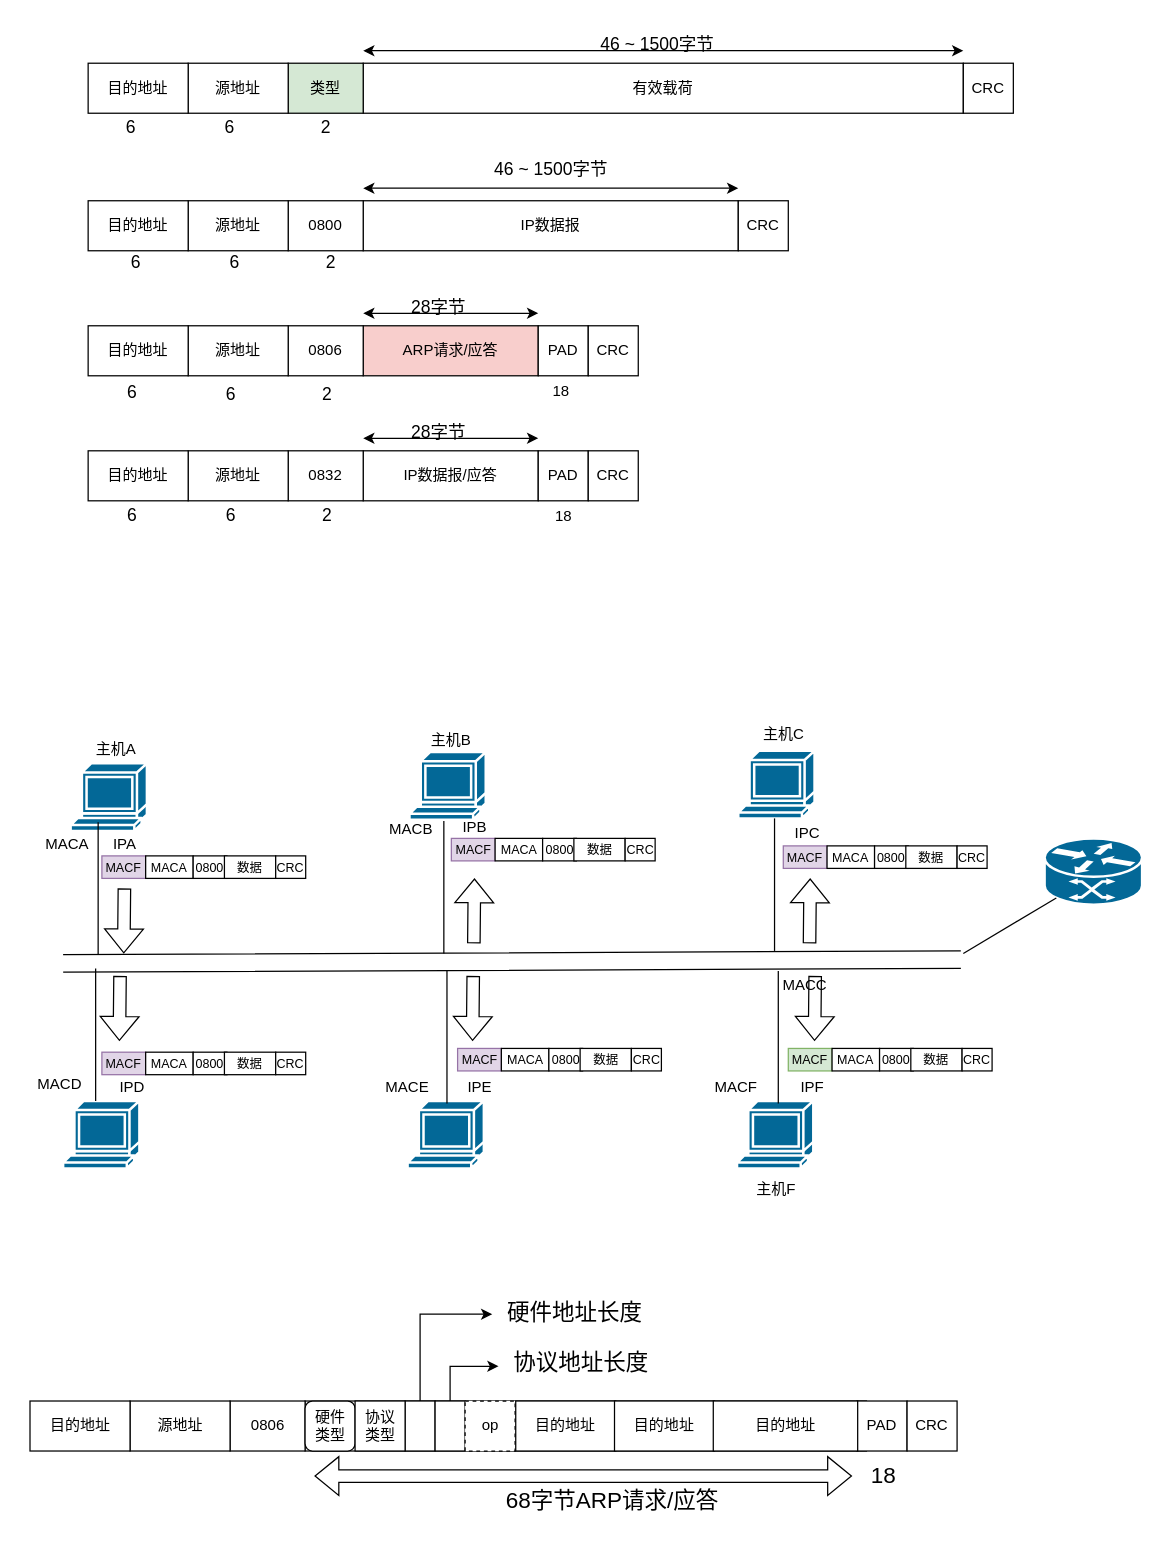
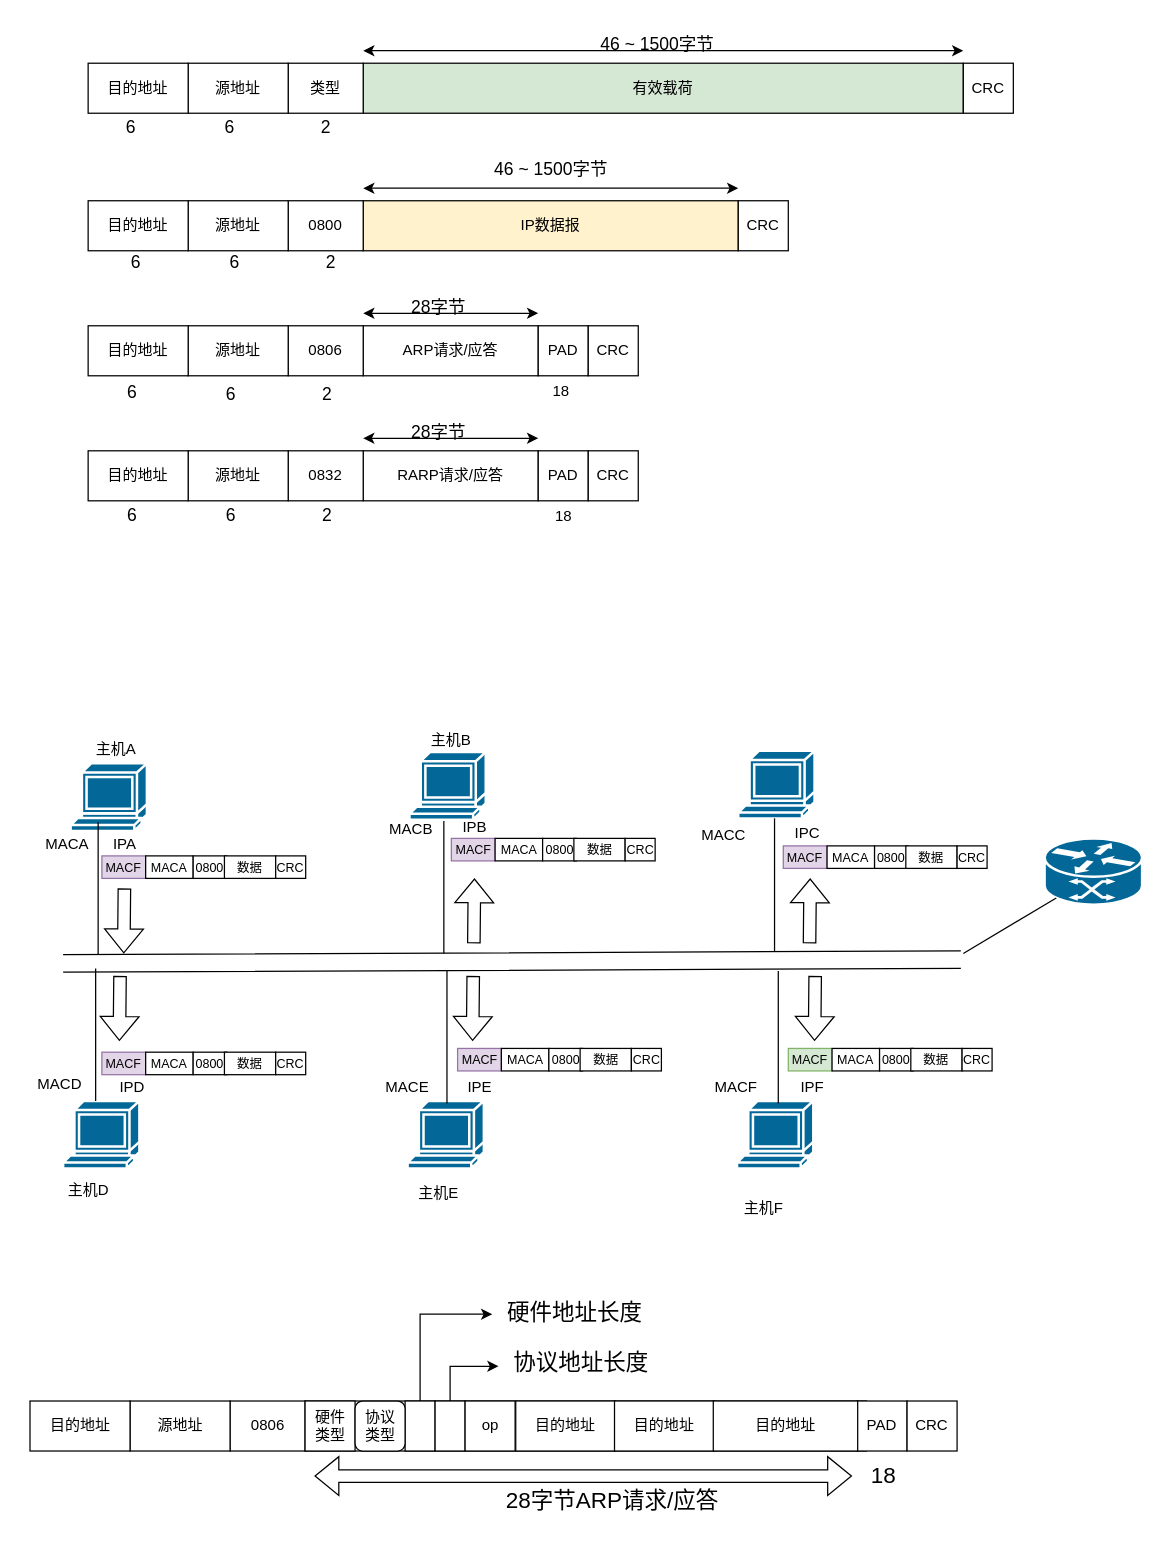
- <mxCell id="3" value="类型" style="rounded=0;whiteSpace=wrap;html=1;fillColor=#d5e8d4;" parent="1" vertex="1"><mxGeometry x="230" y="50" width="60" height="40" as="geometry" /></mxCell>
+ <mxCell id="3" value="类型" style="rounded=0;whiteSpace=wrap;html=1;" parent="1" vertex="1"><mxGeometry x="230" y="50" width="60" height="40" as="geometry" /></mxCell>
- <mxCell id="2" value="有效载荷" style="rounded=0;whiteSpace=wrap;html=1;" parent="1" vertex="1"><mxGeometry x="290" y="50" width="480" height="40" as="geometry" /></mxCell>
+ <mxCell id="2" value="有效载荷" style="rounded=0;whiteSpace=wrap;html=1;fillColor=#d5e8d4;" parent="1" vertex="1"><mxGeometry x="290" y="50" width="480" height="40" as="geometry" /></mxCell>
- <mxCell id="7" value="IP数据报" style="rounded=0;whiteSpace=wrap;html=1;" parent="1" vertex="1"><mxGeometry x="290" y="160" width="300" height="40" as="geometry" /></mxCell>
+ <mxCell id="7" value="IP数据报" style="rounded=0;whiteSpace=wrap;html=1;fillColor=#fff2cc;" parent="1" vertex="1"><mxGeometry x="290" y="160" width="300" height="40" as="geometry" /></mxCell>
- <mxCell id="12" value="ARP请求/应答" style="rounded=0;whiteSpace=wrap;html=1;fillColor=#f8cecc;" parent="1" vertex="1"><mxGeometry x="290" y="260" width="140" height="40" as="geometry" /></mxCell>
+ <mxCell id="12" value="ARP请求/应答" style="rounded=0;whiteSpace=wrap;html=1;" parent="1" vertex="1"><mxGeometry x="290" y="260" width="140" height="40" as="geometry" /></mxCell>
- <mxCell id="17" value="IP数据报/应答" style="rounded=0;whiteSpace=wrap;html=1;" parent="1" vertex="1"><mxGeometry x="290" y="360" width="140" height="40" as="geometry" /></mxCell>
+ <mxCell id="17" value="RARP请求/应答" style="rounded=0;whiteSpace=wrap;html=1;" parent="1" vertex="1"><mxGeometry x="290" y="360" width="140" height="40" as="geometry" /></mxCell>
- <mxCell id="61" value="主机C" style="text;html=1;align=center;verticalAlign=middle;resizable=0;points=[];autosize=1;strokeColor=none;fillColor=none;" vertex="1" parent="1"><mxGeometry x="600" y="574" width="51" height="26" as="geometry" /></mxCell>
- <mxCell id="70" value="MACC" style="text;html=1;align=center;verticalAlign=middle;resizable=0;points=[];autosize=1;strokeColor=none;fillColor=none;" vertex="1" parent="1"><mxGeometry x="616" y="775" width="53" height="26" as="geometry" /></mxCell>
+ <mxCell id="70" value="MACC" style="text;html=1;align=center;verticalAlign=middle;resizable=0;points=[];autosize=1;strokeColor=none;fillColor=none;" vertex="1" parent="1"><mxGeometry x="551" y="655" width="53" height="26" as="geometry" /></mxCell>
- <mxCell id="64" value="主机F" style="text;html=1;align=center;verticalAlign=middle;resizable=0;points=[];autosize=1;strokeColor=none;fillColor=none;" vertex="1" parent="1"><mxGeometry x="595" y="938" width="49" height="26" as="geometry" /></mxCell>
+ <mxCell id="64" value="主机F" style="text;html=1;align=center;verticalAlign=middle;resizable=0;points=[];autosize=1;strokeColor=none;fillColor=none;" vertex="1" parent="1"><mxGeometry x="585" y="953" width="49" height="26" as="geometry" /></mxCell>
+ <mxCell id="62" value="主机D" style="text;html=1;align=center;verticalAlign=middle;resizable=0;points=[];autosize=1;strokeColor=none;fillColor=none;" vertex="1" parent="1"><mxGeometry x="44" y="939" width="51" height="26" as="geometry" /></mxCell>
+ <mxCell id="63" value="主机E" style="text;html=1;align=center;verticalAlign=middle;resizable=0;points=[];autosize=1;strokeColor=none;fillColor=none;" vertex="1" parent="1"><mxGeometry x="324.5" y="941" width="50" height="26" as="geometry" /></mxCell>
- <mxCell id="123" value="硬件&lt;br&gt;类型" style="whiteSpace=wrap;html=1;rounded=1;" vertex="1" parent="1"><mxGeometry x="243.5" y="1120" width="40" height="40" as="geometry" /></mxCell>
+ <mxCell id="123" value="硬件&lt;br&gt;类型" style="rounded=0;whiteSpace=wrap;html=1;" vertex="1" parent="1"><mxGeometry x="243.5" y="1120" width="40" height="40" as="geometry" /></mxCell>
- <mxCell id="124" value="协议&lt;br&gt;类型" style="rounded=0;whiteSpace=wrap;html=1;" vertex="1" parent="1"><mxGeometry x="283.5" y="1120" width="40" height="40" as="geometry" /></mxCell>
+ <mxCell id="124" value="协议&lt;br&gt;类型" style="whiteSpace=wrap;html=1;rounded=1;" vertex="1" parent="1"><mxGeometry x="283.5" y="1120" width="40" height="40" as="geometry" /></mxCell>
- <mxCell id="127" value="op" style="rounded=0;whiteSpace=wrap;html=1;dashed=1;" vertex="1" parent="1"><mxGeometry x="371.5" y="1120" width="40" height="40" as="geometry" /></mxCell>
+ <mxCell id="127" value="op" style="rounded=0;whiteSpace=wrap;html=1;" vertex="1" parent="1"><mxGeometry x="371.5" y="1120" width="40" height="40" as="geometry" /></mxCell>
- <mxCell id="134" value="68字节ARP请求/应答" style="text;html=1;align=center;verticalAlign=middle;resizable=0;points=[];autosize=1;strokeColor=none;fillColor=none;fontSize=18;" vertex="1" parent="1"><mxGeometry x="393.5" y="1180" width="190" height="40" as="geometry" /></mxCell>
+ <mxCell id="134" value="28字节ARP请求/应答" style="text;html=1;align=center;verticalAlign=middle;resizable=0;points=[];autosize=1;strokeColor=none;fillColor=none;fontSize=18;" vertex="1" parent="1"><mxGeometry x="393.5" y="1180" width="190" height="40" as="geometry" /></mxCell>
